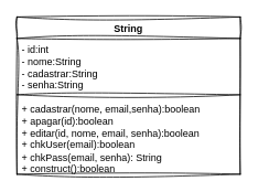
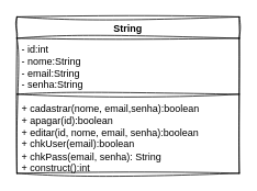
- <mxCell id="3" value="- id:int&lt;div&gt;- nome:String&lt;/div&gt;&lt;div&gt;- cadastrar:String&lt;/div&gt;&lt;div&gt;- senha:String&lt;/div&gt;" style="text;strokeColor=none;fillColor=none;align=left;verticalAlign=top;spacingLeft=4;spacingRight=4;overflow=hidden;rotatable=0;points=[[0,0.5],[1,0.5]];portConstraint=eastwest;whiteSpace=wrap;html=1;labelBackgroundColor=none;sketch=1;curveFitting=1;jiggle=2;" parent="2" vertex="1"><mxGeometry y="26" width="270" height="64" as="geometry" /></mxCell>
+ <mxCell id="3" value="- id:int&lt;div&gt;- nome:String&lt;/div&gt;&lt;div&gt;- email:String&lt;/div&gt;&lt;div&gt;- senha:String&lt;/div&gt;" style="text;strokeColor=none;fillColor=none;align=left;verticalAlign=top;spacingLeft=4;spacingRight=4;overflow=hidden;rotatable=0;points=[[0,0.5],[1,0.5]];portConstraint=eastwest;whiteSpace=wrap;html=1;labelBackgroundColor=none;sketch=1;curveFitting=1;jiggle=2;" parent="2" vertex="1"><mxGeometry y="26" width="270" height="64" as="geometry" /></mxCell>
- <mxCell id="5" value="+ cadastrar(nome, email,senha):boolean&lt;div&gt;+ apagar(id):boolean&lt;/div&gt;&lt;div&gt;+ editar(id, nome, email, senha):boolean&lt;/div&gt;&lt;div&gt;+ chkUser(email):boolean&lt;/div&gt;&lt;div&gt;+ chkPass(email, senha): String&lt;/div&gt;&lt;div&gt;+ construct():boolean&lt;/div&gt;" style="text;strokeColor=none;fillColor=none;align=left;verticalAlign=top;spacingLeft=4;spacingRight=4;overflow=hidden;rotatable=0;points=[[0,0.5],[1,0.5]];portConstraint=eastwest;whiteSpace=wrap;html=1;labelBackgroundColor=none;sketch=1;curveFitting=1;jiggle=2;" parent="2" vertex="1"><mxGeometry y="98" width="270" height="92" as="geometry" /></mxCell>
+ <mxCell id="5" value="+ cadastrar(nome, email,senha):boolean&lt;div&gt;+ apagar(id):boolean&lt;/div&gt;&lt;div&gt;+ editar(id, nome, email, senha):boolean&lt;/div&gt;&lt;div&gt;+ chkUser(email):boolean&lt;/div&gt;&lt;div&gt;+ chkPass(email, senha): String&lt;/div&gt;&lt;div&gt;+ construct():int&lt;/div&gt;" style="text;strokeColor=none;fillColor=none;align=left;verticalAlign=top;spacingLeft=4;spacingRight=4;overflow=hidden;rotatable=0;points=[[0,0.5],[1,0.5]];portConstraint=eastwest;whiteSpace=wrap;html=1;labelBackgroundColor=none;sketch=1;curveFitting=1;jiggle=2;" parent="2" vertex="1"><mxGeometry y="98" width="270" height="92" as="geometry" /></mxCell>
